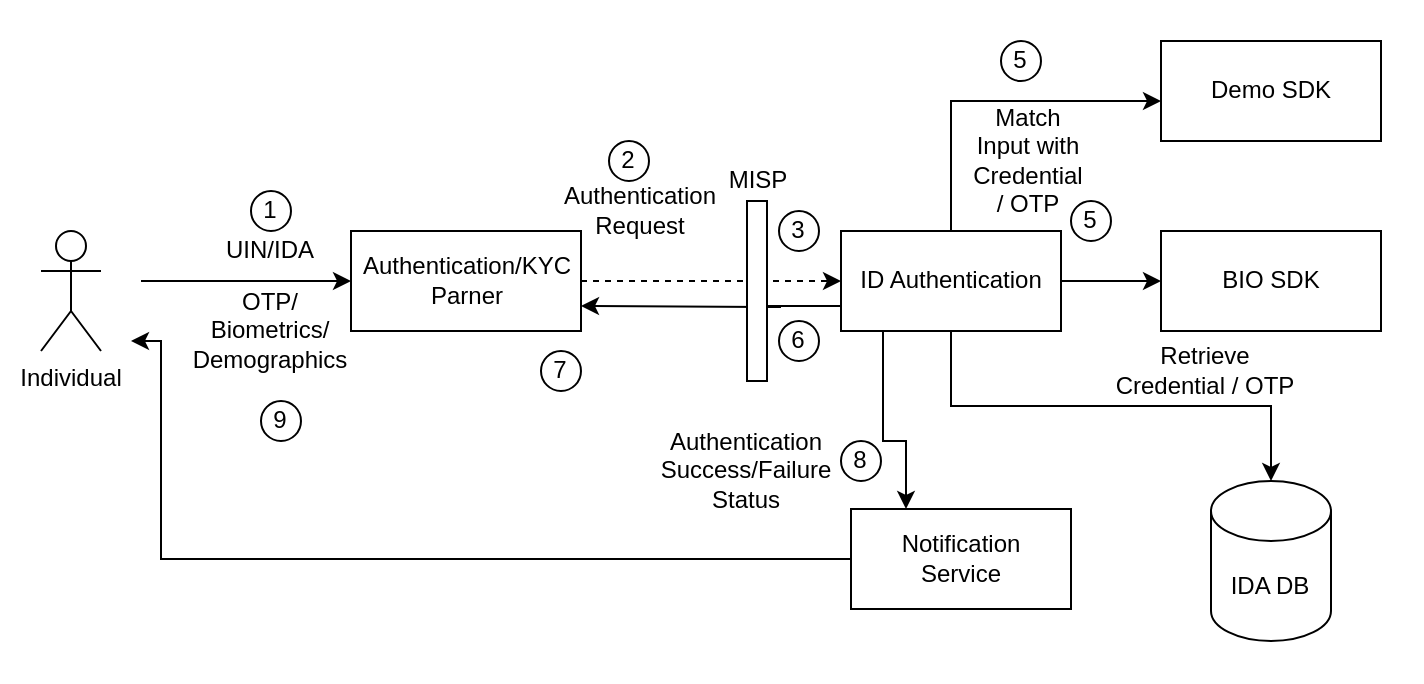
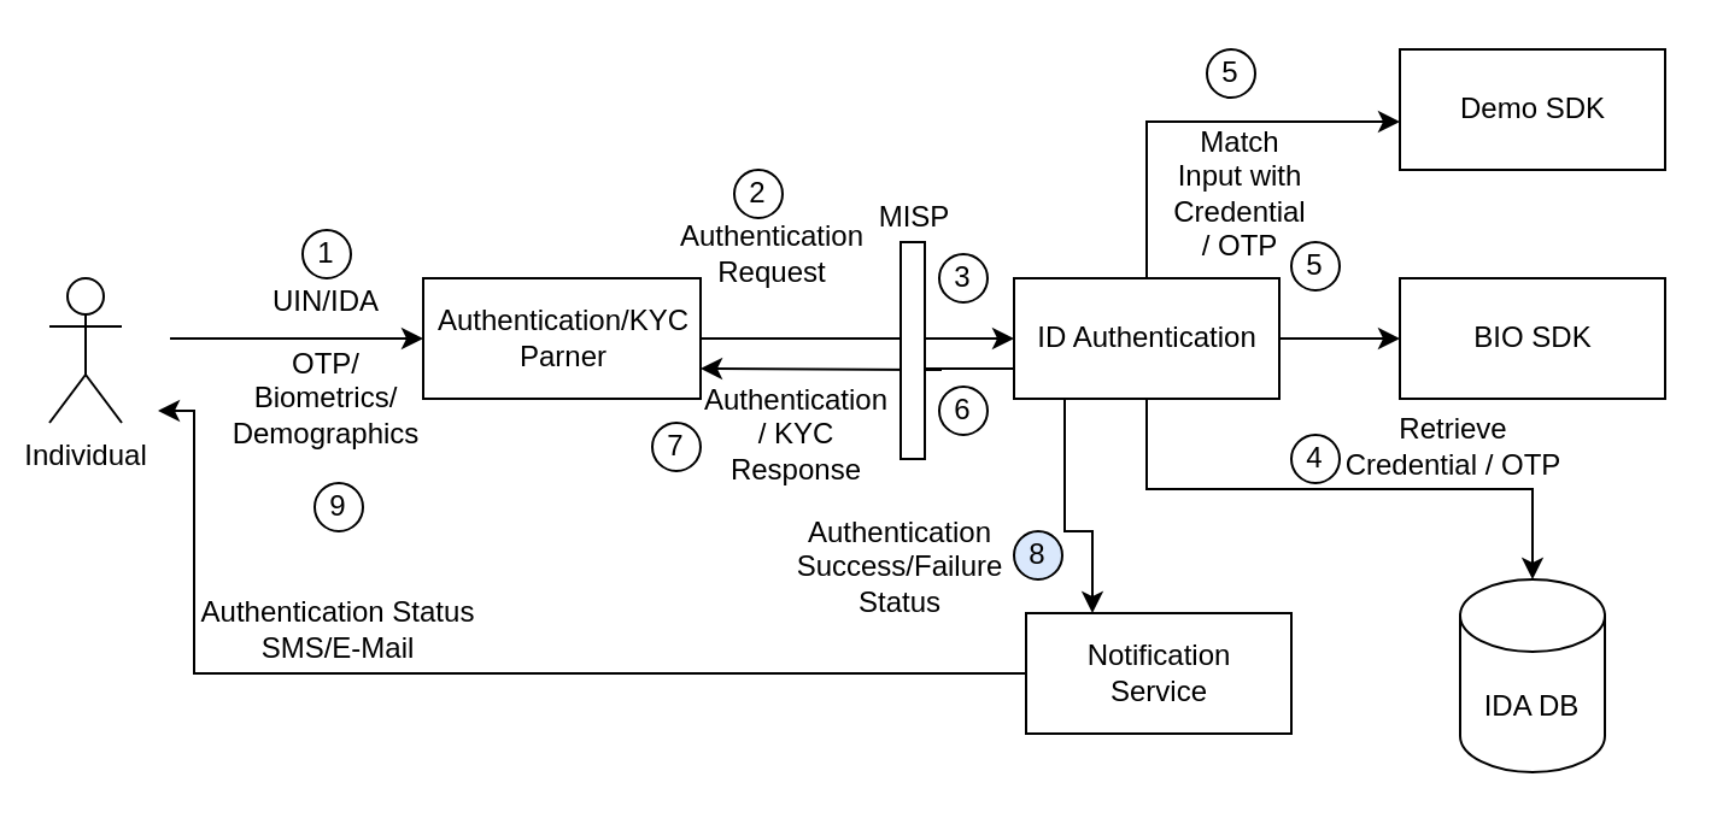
- <mxCell id="4" style="edgeStyle=orthogonalEdgeStyle;rounded=0;orthogonalLoop=1;jettySize=auto;html=1;exitX=1;exitY=0.5;exitDx=0;exitDy=0;dashed=1;" parent="1" source="5" target="11" edge="1"><mxGeometry relative="1" as="geometry" /></mxCell>
+ <mxCell id="4" style="edgeStyle=orthogonalEdgeStyle;rounded=0;orthogonalLoop=1;jettySize=auto;html=1;exitX=1;exitY=0.5;exitDx=0;exitDy=0;" parent="1" source="5" target="11" edge="1"><mxGeometry relative="1" as="geometry" /></mxCell>
+ <mxCell id="20" value="Authentication / KYC&lt;br&gt;Response" style="text;html=1;strokeColor=none;fillColor=none;align=center;verticalAlign=middle;whiteSpace=wrap;rounded=0;" parent="1" vertex="1"><mxGeometry x="300" y="165" width="60" height="30" as="geometry" /></mxCell>
+ <mxCell id="30" value="4" style="ellipse;whiteSpace=wrap;html=1;aspect=fixed;" vertex="1" parent="1"><mxGeometry x="535" y="180" width="20" height="20" as="geometry" /></mxCell>
- <mxCell id="35" value="8" style="ellipse;whiteSpace=wrap;html=1;aspect=fixed;" vertex="1" parent="1"><mxGeometry x="420" y="220" width="20" height="20" as="geometry" /></mxCell>
+ <mxCell id="35" value="8" style="ellipse;whiteSpace=wrap;html=1;aspect=fixed;fillColor=#dae8fc;" vertex="1" parent="1"><mxGeometry x="420" y="220" width="20" height="20" as="geometry" /></mxCell>
+ <mxCell id="21" value="Authentication Status SMS/E-Mail" style="text;html=1;strokeColor=none;fillColor=none;align=center;verticalAlign=middle;whiteSpace=wrap;rounded=0;" parent="1" vertex="1"><mxGeometry x="80" y="246" width="120" height="30" as="geometry" /></mxCell>
